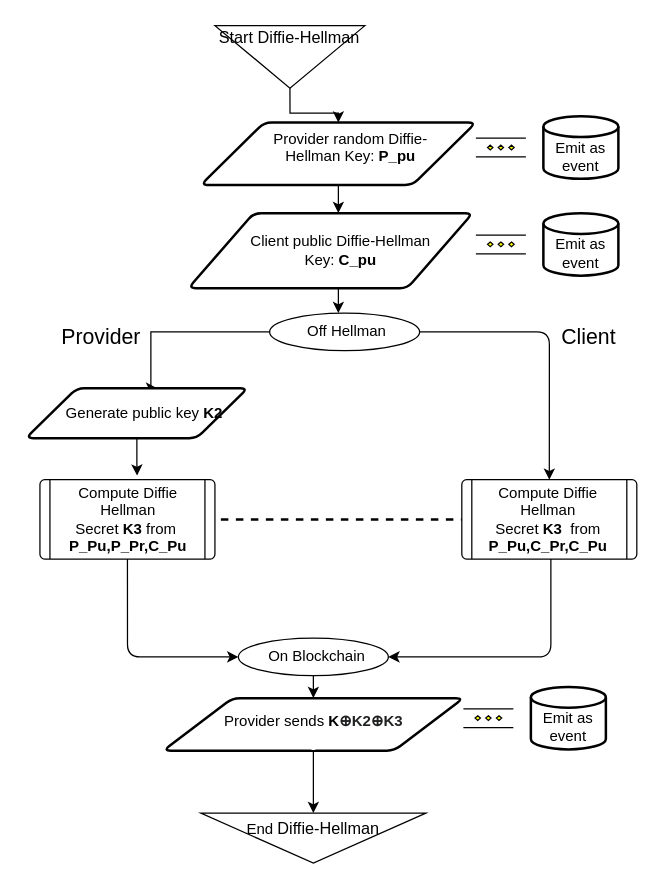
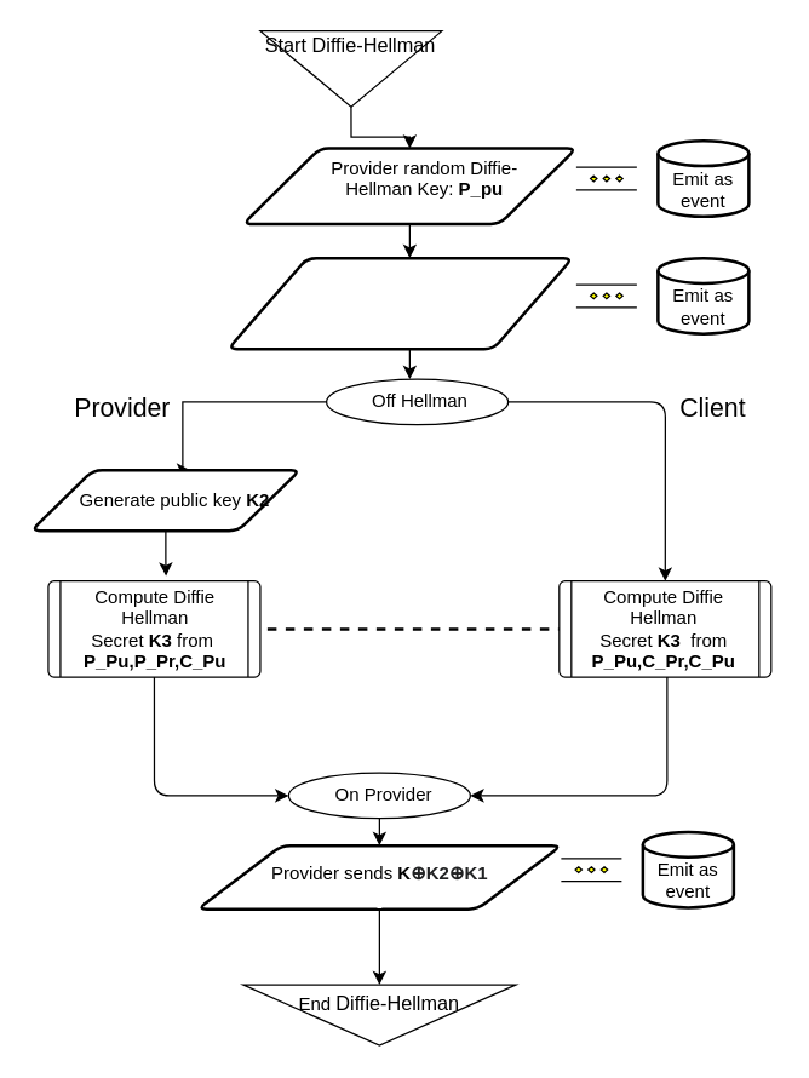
- <mxCell id="9" value="&lt;div&gt;Client public Diffie-Hellman Key: &lt;b&gt;C_pu&lt;/b&gt;&lt;br&gt;&lt;/div&gt;" style="text;html=1;strokeColor=none;fillColor=none;align=center;verticalAlign=middle;whiteSpace=wrap;rounded=0;" parent="7" vertex="1"><mxGeometry x="40" y="20" width="163.55" height="20" as="geometry" /></mxCell>
- <mxCell id="27" value="On Blockchain" style="text;html=1;strokeColor=none;fillColor=none;align=center;verticalAlign=middle;whiteSpace=wrap;rounded=0;" parent="1" vertex="1"><mxGeometry x="198.25" y="515" width="110" height="20" as="geometry" /></mxCell>
+ <mxCell id="27" value="On Provider" style="text;html=1;strokeColor=none;fillColor=none;align=center;verticalAlign=middle;whiteSpace=wrap;rounded=0;" parent="1" vertex="1"><mxGeometry x="198.25" y="515" width="110" height="20" as="geometry" /></mxCell>
- <mxCell id="23" value="Provider sends &lt;b&gt;K&lt;span style=&quot;color: rgb(32 , 33 , 34) ; font-family: sans-serif ; background-color: rgb(255 , 255 , 255)&quot;&gt;&lt;font style=&quot;font-size: 12px&quot;&gt;⊕K2&lt;/font&gt;&lt;/span&gt;&lt;span style=&quot;color: rgb(32 , 33 , 34) ; font-family: sans-serif ; background-color: rgb(255 , 255 , 255)&quot;&gt;⊕K3&lt;/span&gt;&lt;/b&gt;&lt;span style=&quot;color: rgb(32 , 33 , 34) ; font-family: sans-serif ; background-color: rgb(255 , 255 , 255)&quot;&gt;&lt;font style=&quot;font-size: 12px&quot;&gt;&lt;br&gt;&lt;/font&gt;&lt;font style=&quot;font-size: 14px&quot;&gt;&amp;nbsp;&lt;/font&gt;&lt;/span&gt;" style="text;html=1;strokeColor=none;fillColor=none;align=center;verticalAlign=middle;whiteSpace=wrap;rounded=0;" parent="1" vertex="1"><mxGeometry x="147.5" y="580" width="205" height="10" as="geometry" /></mxCell>
+ <mxCell id="23" value="Provider sends &lt;b&gt;K&lt;span style=&quot;color: rgb(32 , 33 , 34) ; font-family: sans-serif ; background-color: rgb(255 , 255 , 255)&quot;&gt;&lt;font style=&quot;font-size: 12px&quot;&gt;⊕K2&lt;/font&gt;&lt;/span&gt;&lt;span style=&quot;color: rgb(32 , 33 , 34) ; font-family: sans-serif ; background-color: rgb(255 , 255 , 255)&quot;&gt;⊕K1&lt;/span&gt;&lt;/b&gt;&lt;span style=&quot;color: rgb(32 , 33 , 34) ; font-family: sans-serif ; background-color: rgb(255 , 255 , 255)&quot;&gt;&lt;font style=&quot;font-size: 12px&quot;&gt;&lt;br&gt;&lt;/font&gt;&lt;font style=&quot;font-size: 14px&quot;&gt;&amp;nbsp;&lt;/font&gt;&lt;/span&gt;" style="text;html=1;strokeColor=none;fillColor=none;align=center;verticalAlign=middle;whiteSpace=wrap;rounded=0;" parent="1" vertex="1"><mxGeometry x="147.5" y="580" width="205" height="10" as="geometry" /></mxCell>
